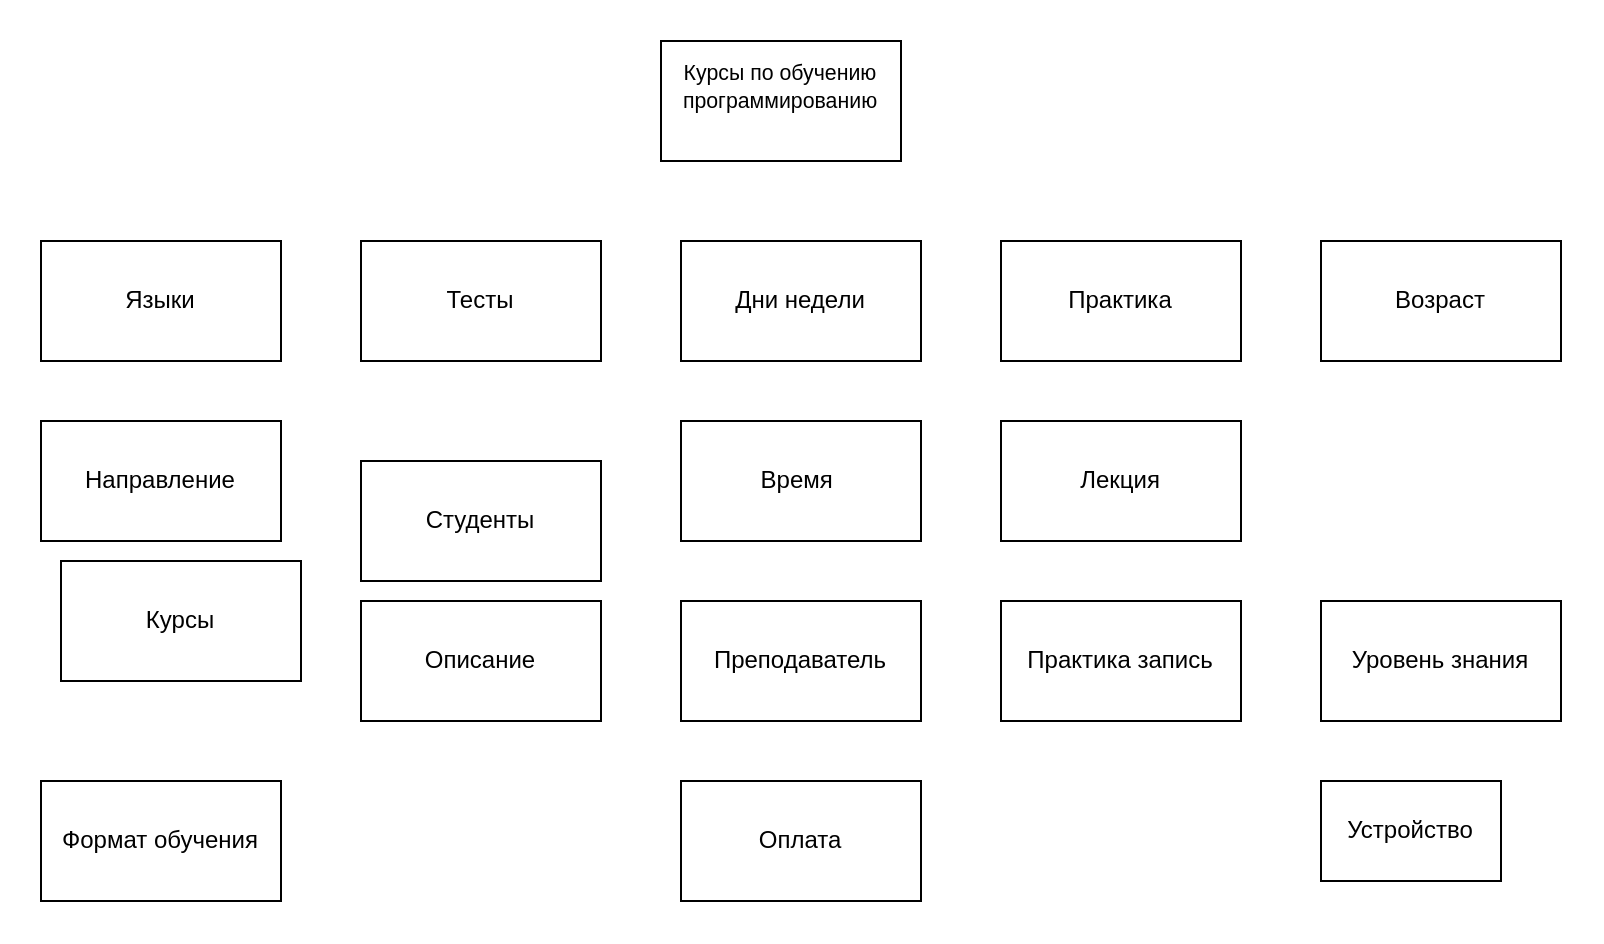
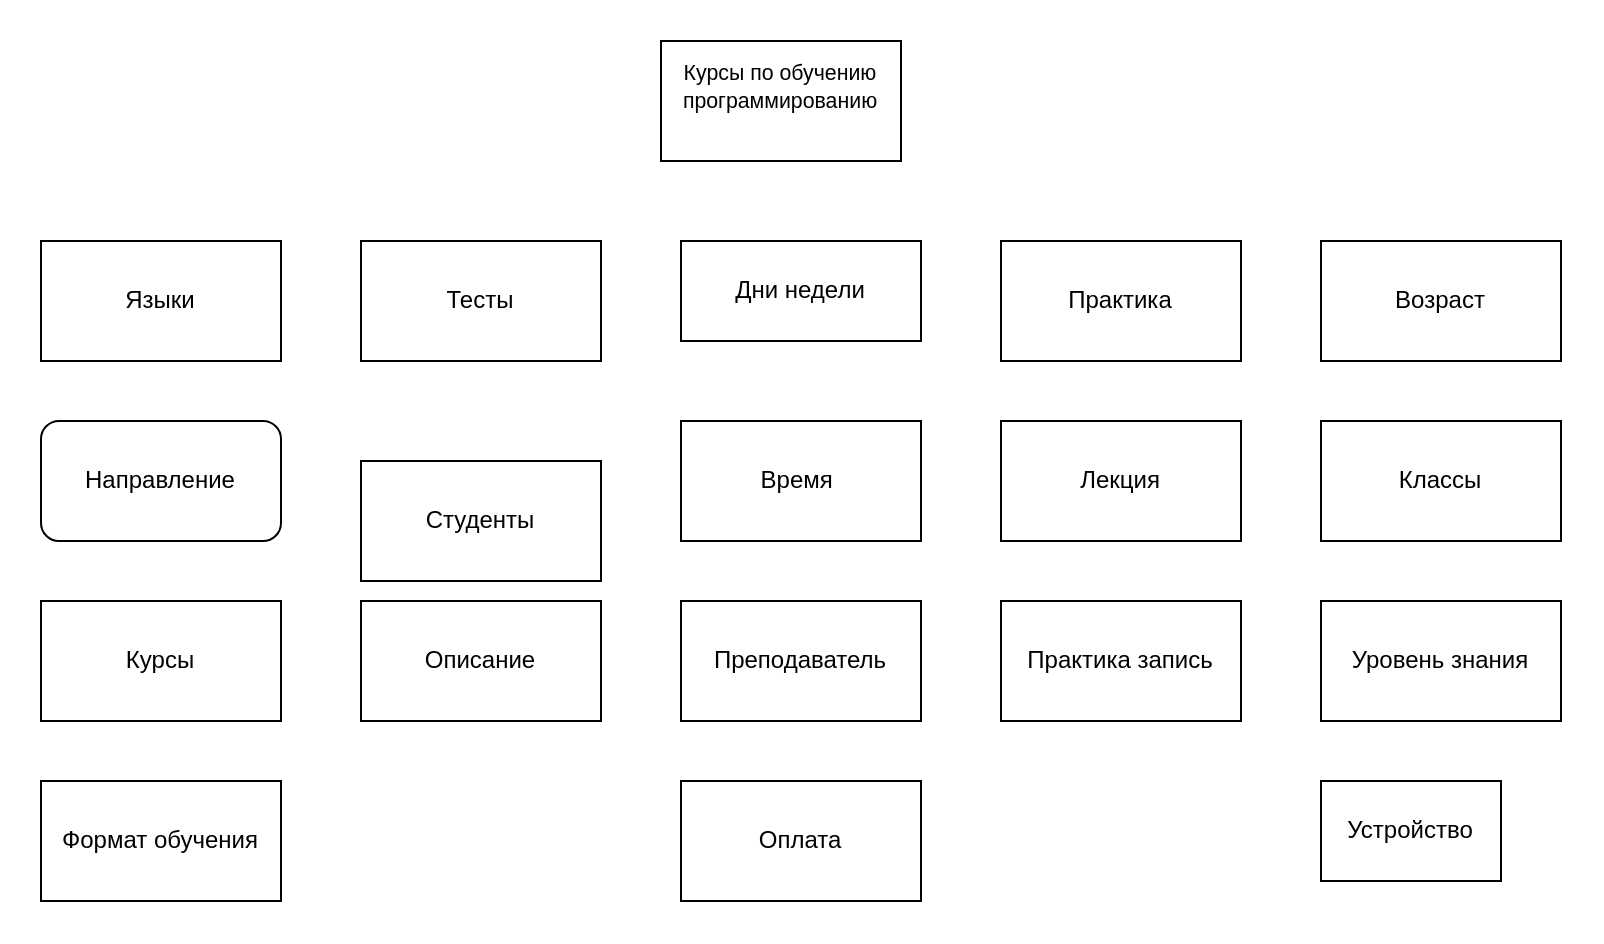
- <mxCell id="9" value="Дни недели" style="rounded=0;whiteSpace=wrap;html=1;" vertex="1" parent="1"><mxGeometry x="340" y="120" width="120" height="60" as="geometry" /></mxCell>
+ <mxCell id="9" value="Дни недели" style="rounded=0;whiteSpace=wrap;html=1;" vertex="1" parent="1"><mxGeometry x="340" y="120" width="120" height="50" as="geometry" /></mxCell>
- <mxCell id="4" value="Направление&lt;br&gt;" style="rounded=0;whiteSpace=wrap;html=1;" vertex="1" parent="1"><mxGeometry x="20" y="210" width="120" height="60" as="geometry" /></mxCell>
+ <mxCell id="4" value="Направление&lt;br&gt;" style="whiteSpace=wrap;html=1;rounded=1;" vertex="1" parent="1"><mxGeometry x="20" y="210" width="120" height="60" as="geometry" /></mxCell>
+ <mxCell id="16" value="Классы&lt;br&gt;" style="rounded=0;whiteSpace=wrap;html=1;" vertex="1" parent="1"><mxGeometry x="660" y="210" width="120" height="60" as="geometry" /></mxCell>
- <mxCell id="5" value="Курсы&lt;br&gt;" style="rounded=0;whiteSpace=wrap;html=1;" vertex="1" parent="1"><mxGeometry x="30" y="280" width="120" height="60" as="geometry" /></mxCell>
+ <mxCell id="5" value="Курсы&lt;br&gt;" style="rounded=0;whiteSpace=wrap;html=1;" vertex="1" parent="1"><mxGeometry x="20" y="300" width="120" height="60" as="geometry" /></mxCell>
